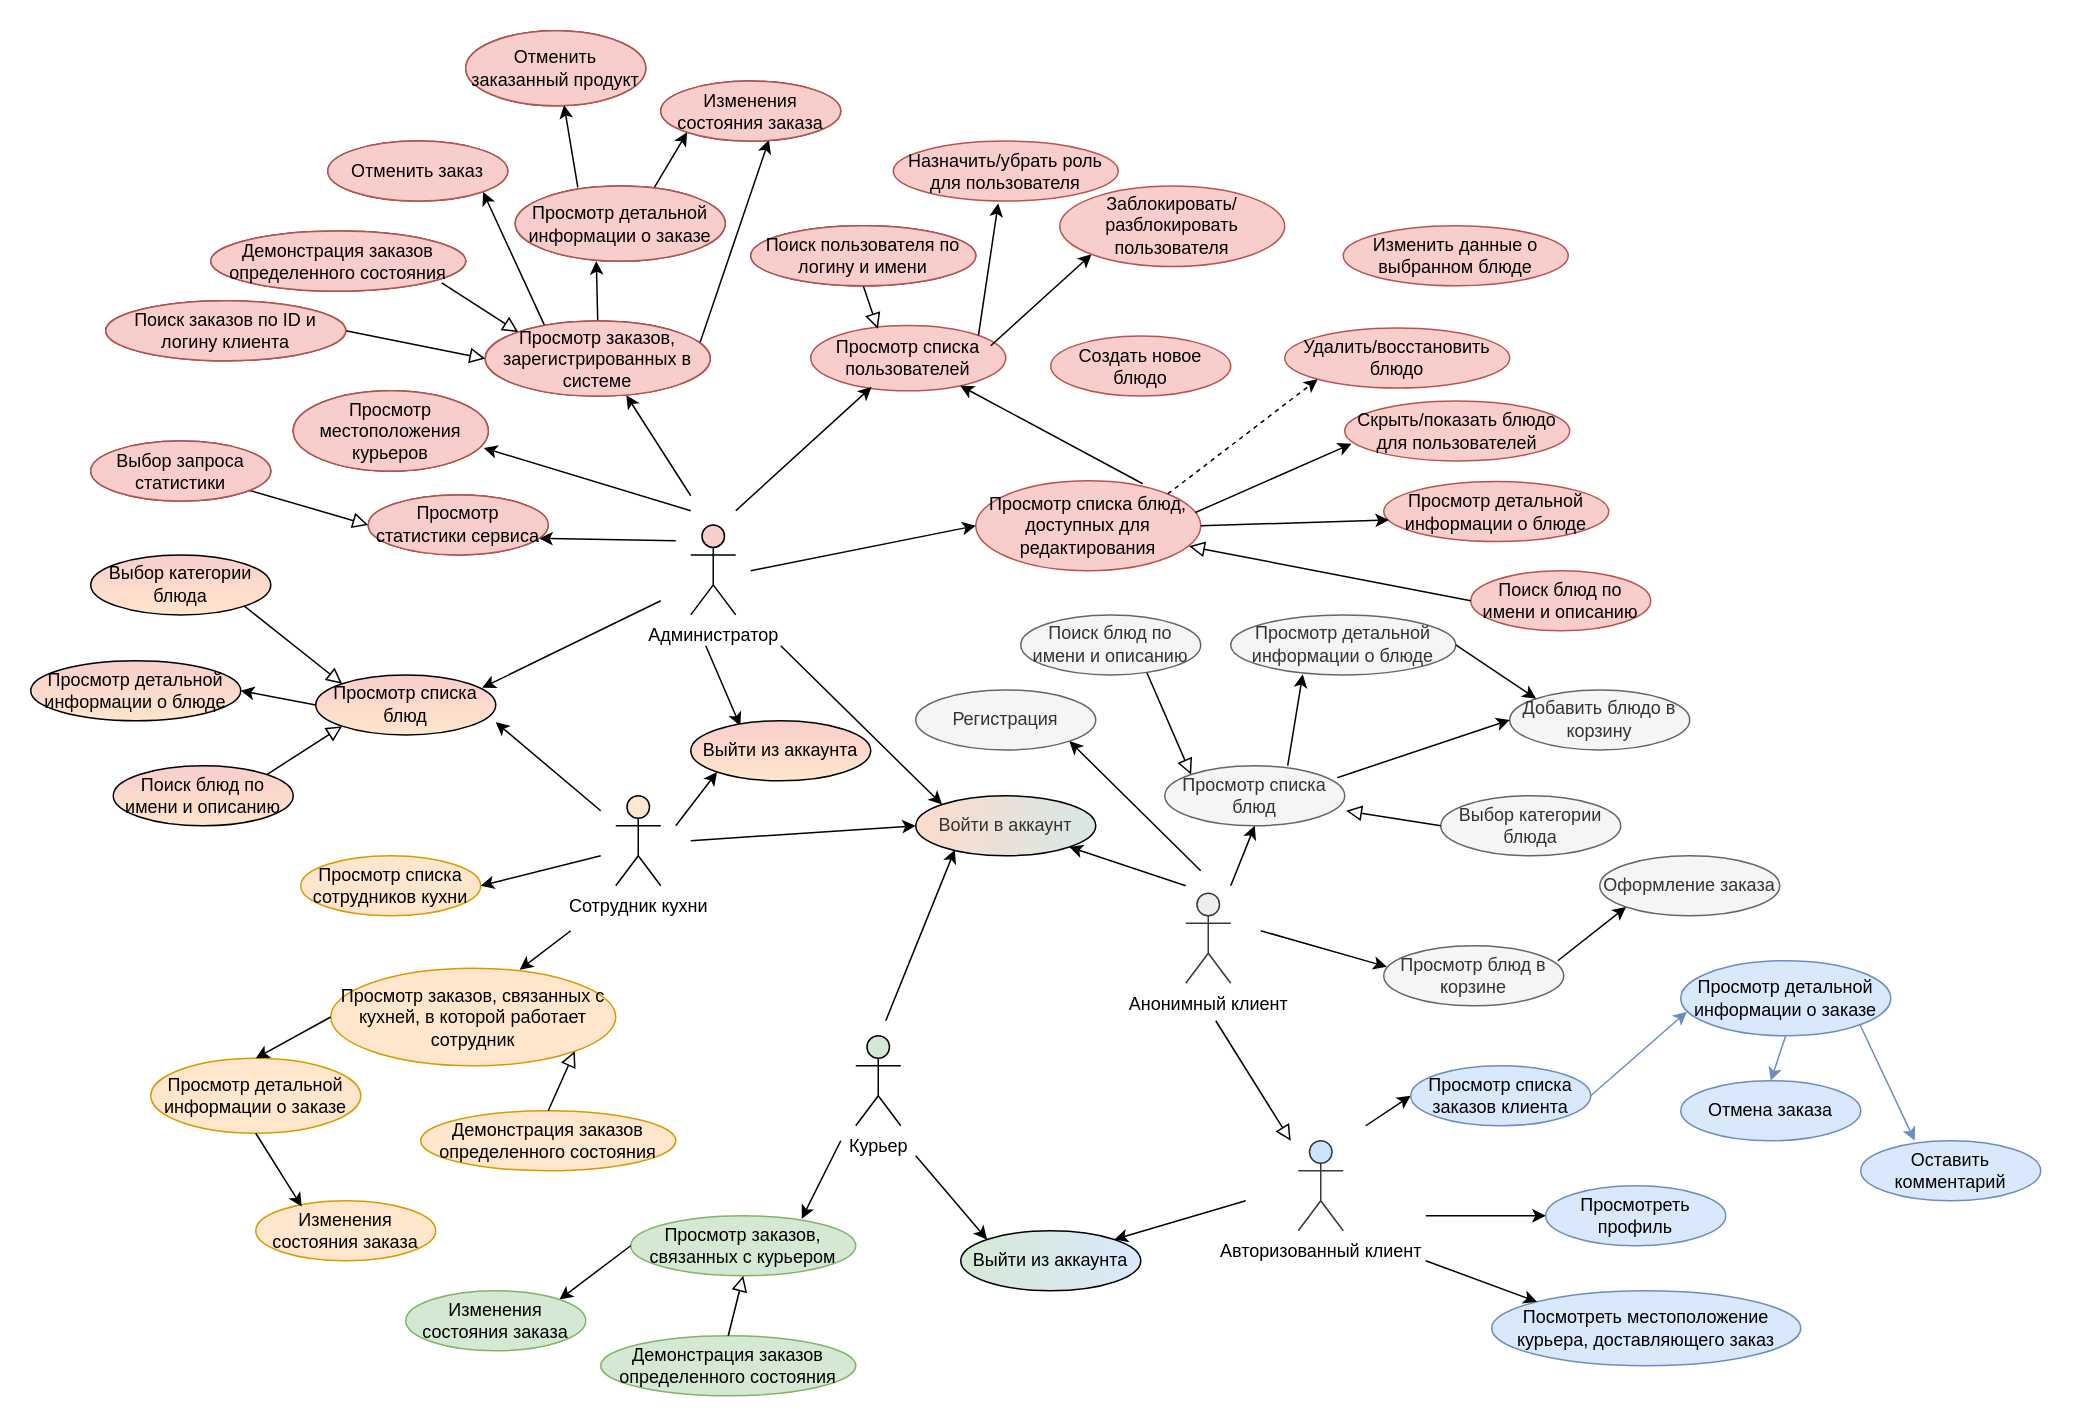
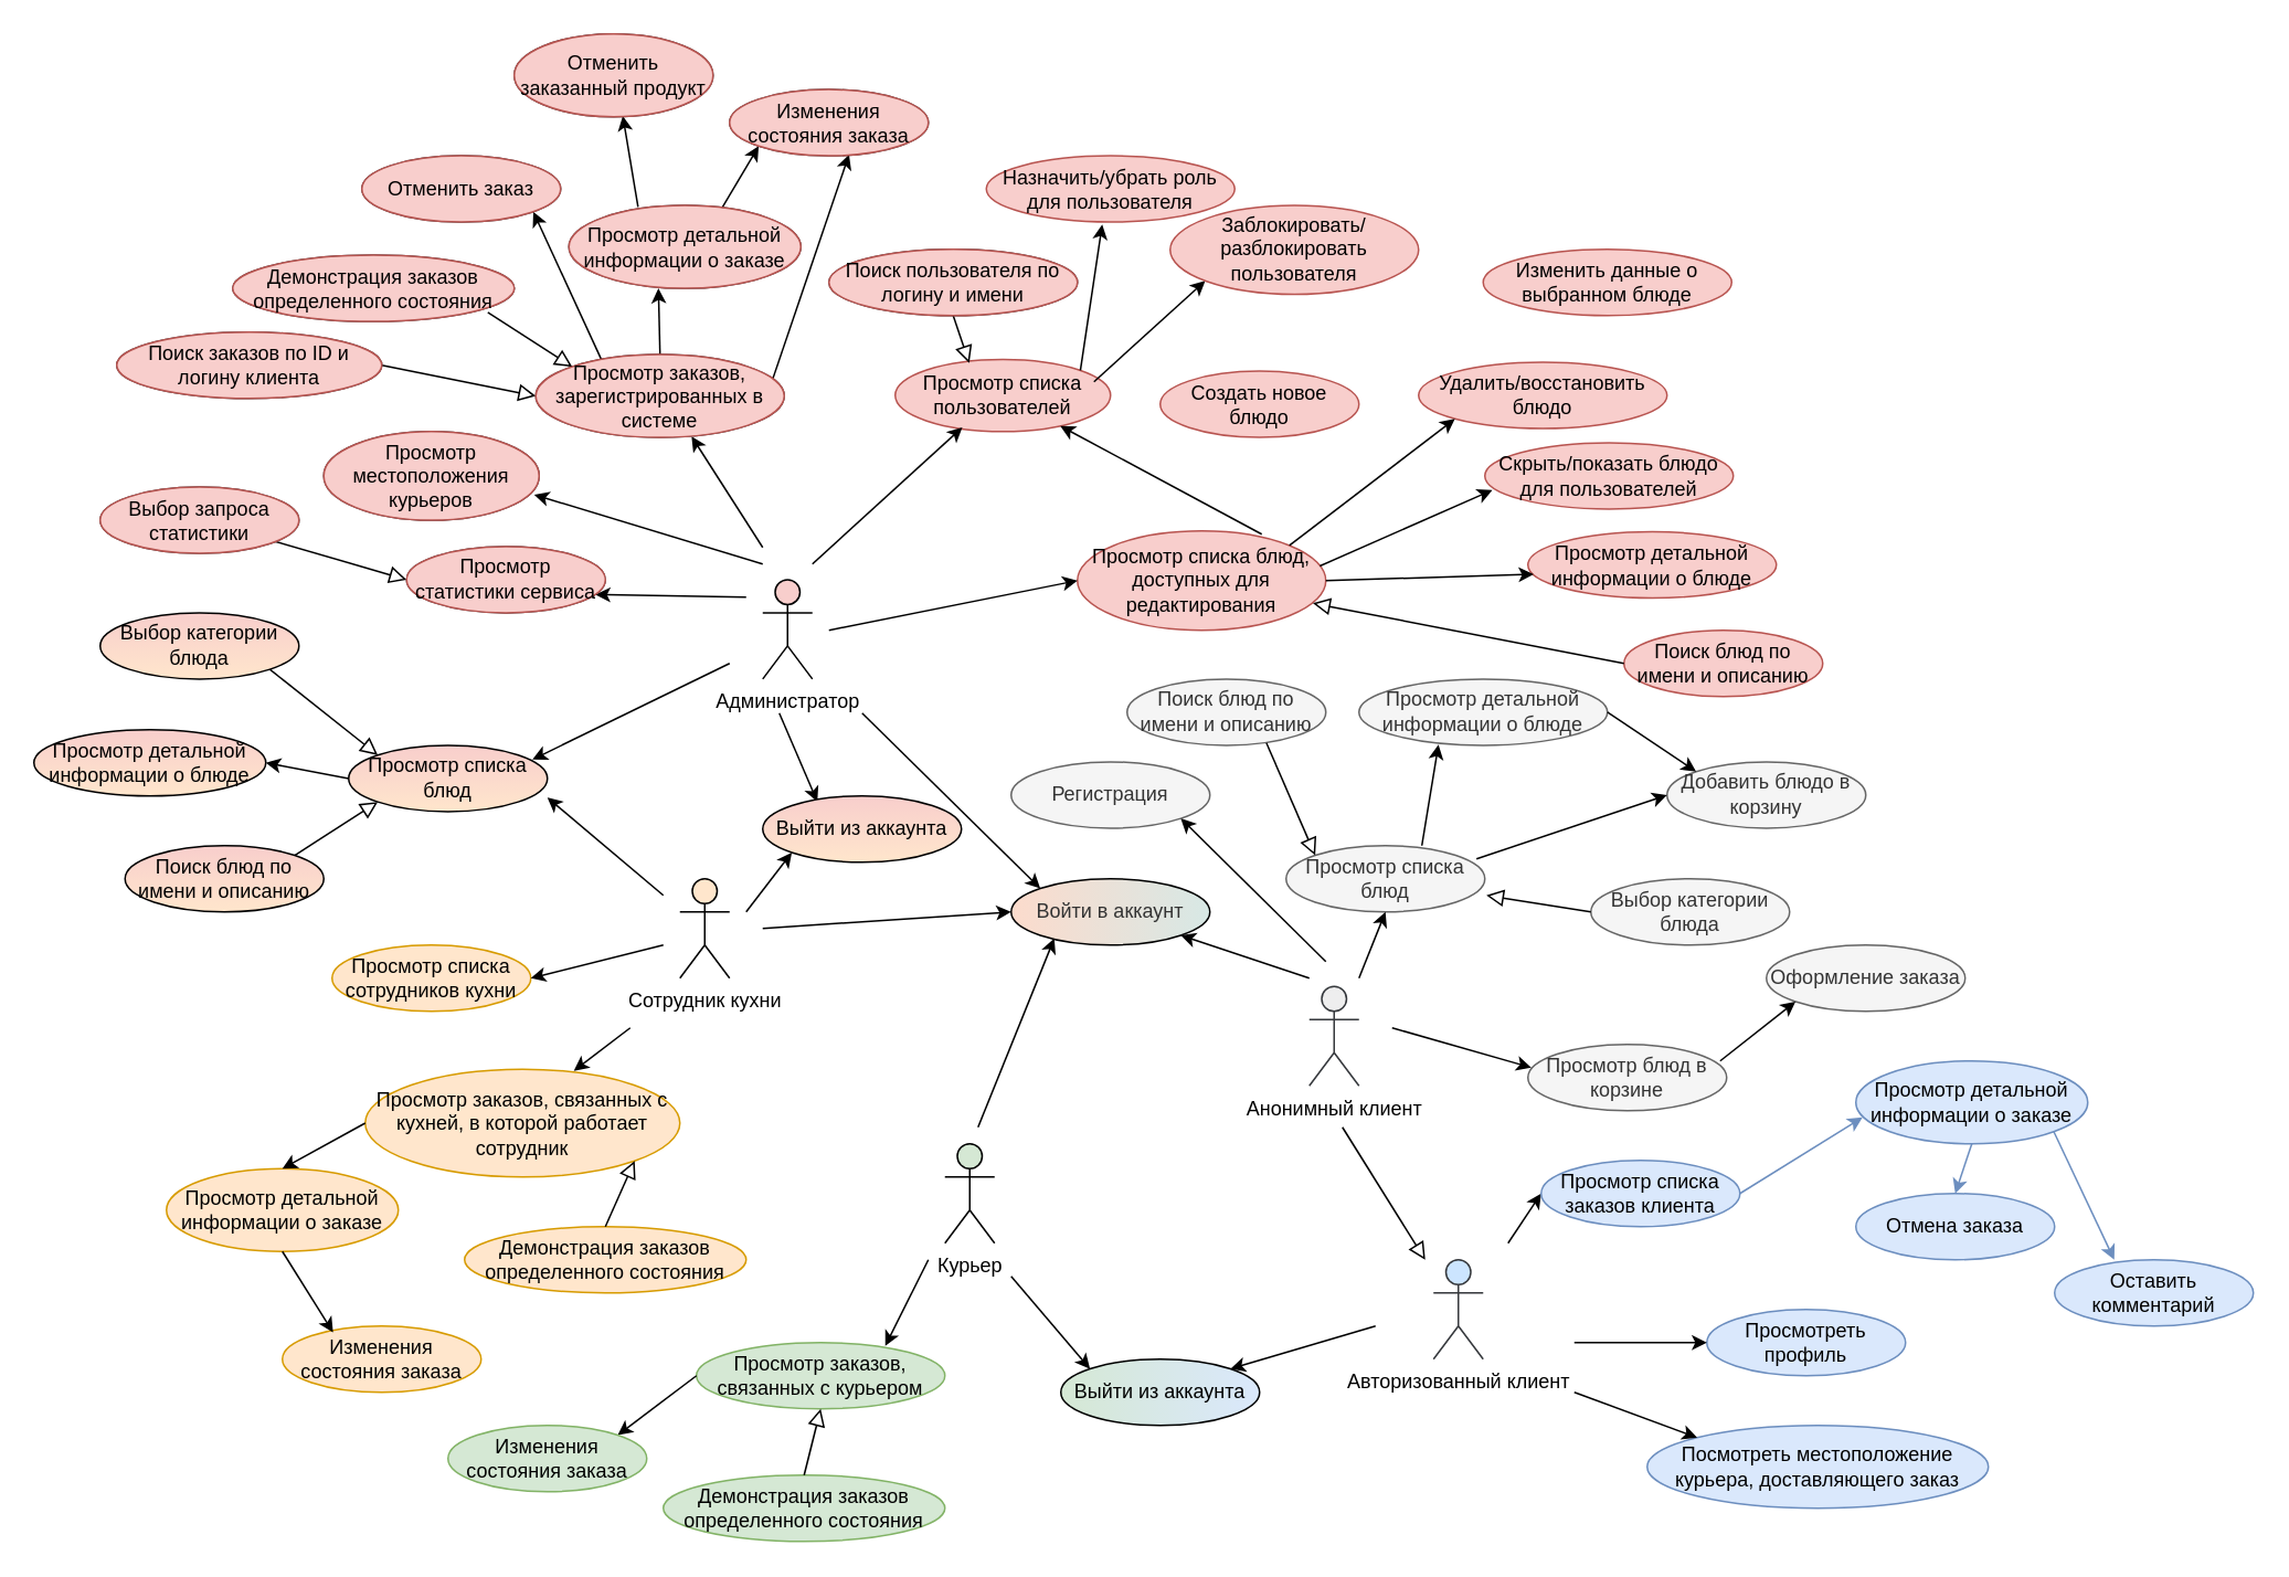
- <mxCell id="109" value="" style="endArrow=classic;html=1;rounded=0;exitX=1;exitY=0;exitDx=0;exitDy=0;entryX=0;entryY=1;entryDx=0;entryDy=0;dashed=1;" parent="1" source="97" target="107" edge="1"><mxGeometry width="50" height="50" relative="1" as="geometry"><mxPoint x="806" y="351" as="sourcePoint" /><mxPoint x="911" y="305" as="targetPoint" /></mxGeometry></mxCell>
+ <mxCell id="109" value="" style="endArrow=classic;html=1;rounded=0;exitX=1;exitY=0;exitDx=0;exitDy=0;entryX=0;entryY=1;entryDx=0;entryDy=0;" parent="1" source="97" target="107" edge="1"><mxGeometry width="50" height="50" relative="1" as="geometry"><mxPoint x="806" y="351" as="sourcePoint" /><mxPoint x="911" y="305" as="targetPoint" /></mxGeometry></mxCell>
- <mxCell id="19" value="Просмотр списка заказов клиента" style="ellipse;whiteSpace=wrap;html=1;fillColor=#dae8fc;strokeColor=#6c8ebf;" parent="1" vertex="1"><mxGeometry x="940" y="710" width="120" height="40" as="geometry" /></mxCell>
+ <mxCell id="19" value="Просмотр списка заказов клиента" style="ellipse;whiteSpace=wrap;html=1;fillColor=#dae8fc;strokeColor=#6c8ebf;" parent="1" vertex="1"><mxGeometry x="930" y="700" width="120" height="40" as="geometry" /></mxCell>
